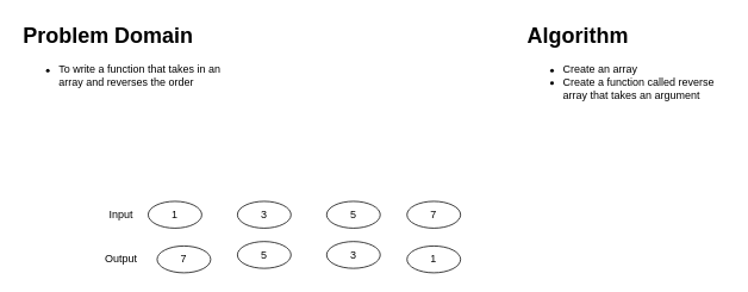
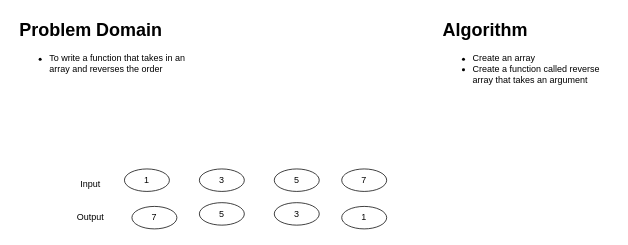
- <mxCell id="3" value="Input" style="text;html=1;strokeColor=none;fillColor=none;align=center;verticalAlign=middle;whiteSpace=wrap;rounded=0;" vertex="1" parent="1"><mxGeometry x="115" y="230" width="40" height="20" as="geometry" /></mxCell>
+ <mxCell id="3" value="Input" style="text;html=1;strokeColor=none;fillColor=none;align=center;verticalAlign=middle;whiteSpace=wrap;rounded=0;" vertex="1" parent="1"><mxGeometry x="100" y="235" width="40" height="20" as="geometry" /></mxCell>
- <mxCell id="4" value="Output" style="text;html=1;strokeColor=none;fillColor=none;align=center;verticalAlign=middle;whiteSpace=wrap;rounded=0;" vertex="1" parent="1"><mxGeometry x="115" y="280" width="40" height="20" as="geometry" /></mxCell>
+ <mxCell id="4" value="Output" style="text;html=1;strokeColor=none;fillColor=none;align=center;verticalAlign=middle;whiteSpace=wrap;rounded=0;" vertex="1" parent="1"><mxGeometry x="100" y="280" width="40" height="20" as="geometry" /></mxCell>
